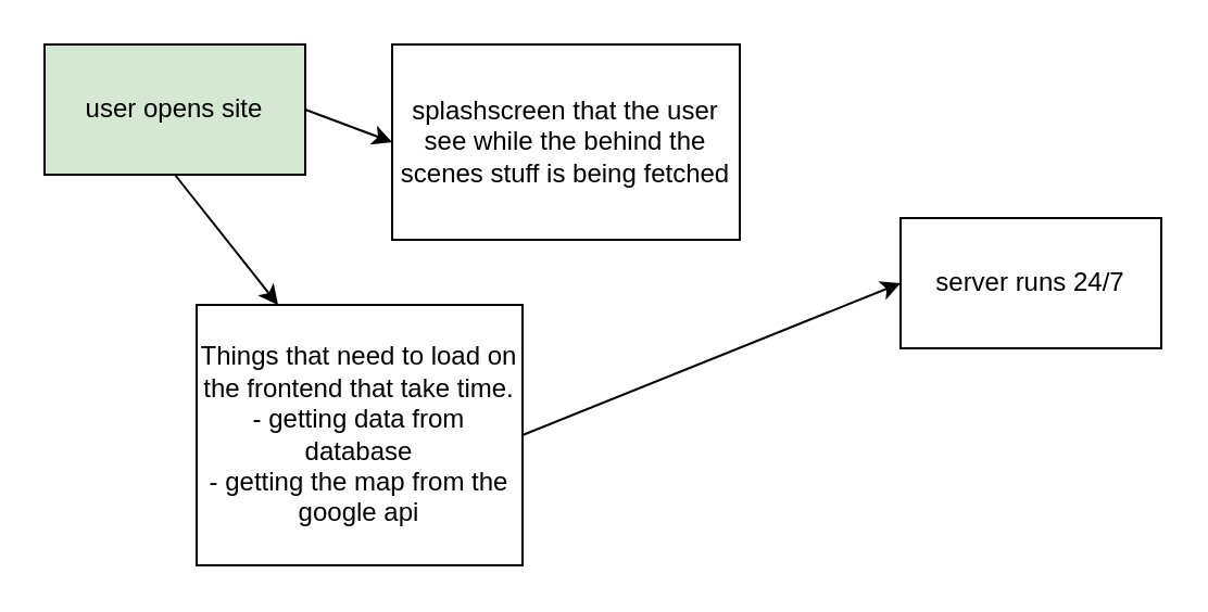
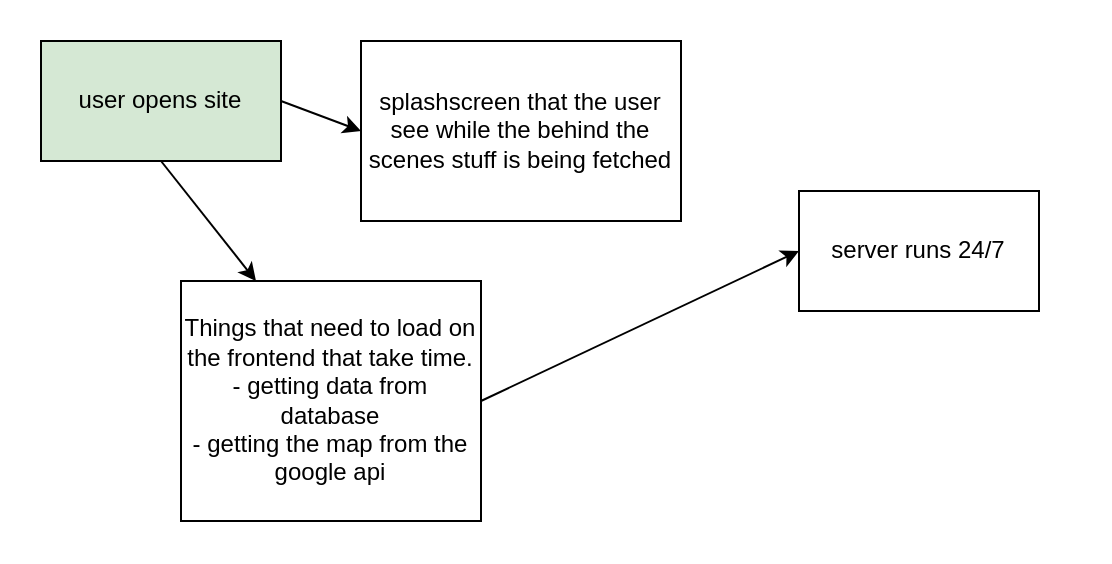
- <mxCell id="2" value="server runs 24/7" style="rounded=0;whiteSpace=wrap;html=1;" vertex="1" parent="1"><mxGeometry x="414" y="100" width="120" height="60" as="geometry" /></mxCell>
+ <mxCell id="2" value="server runs 24/7" style="rounded=0;whiteSpace=wrap;html=1;" vertex="1" parent="1"><mxGeometry x="399" y="95" width="120" height="60" as="geometry" /></mxCell>
